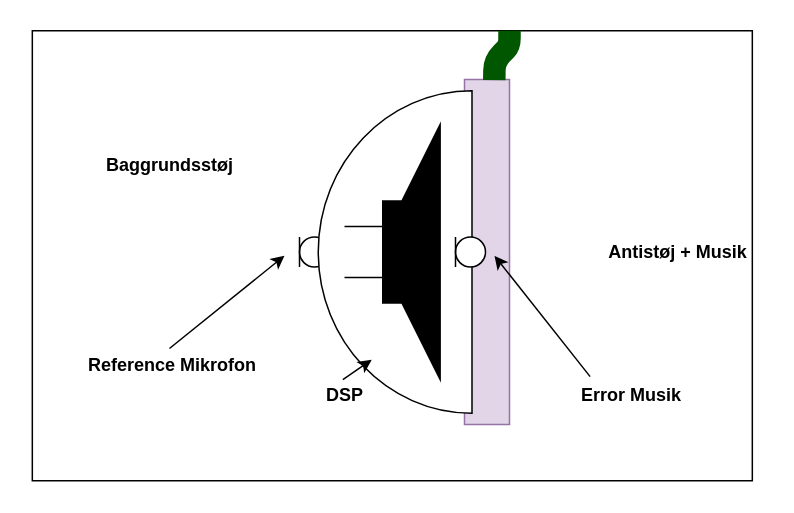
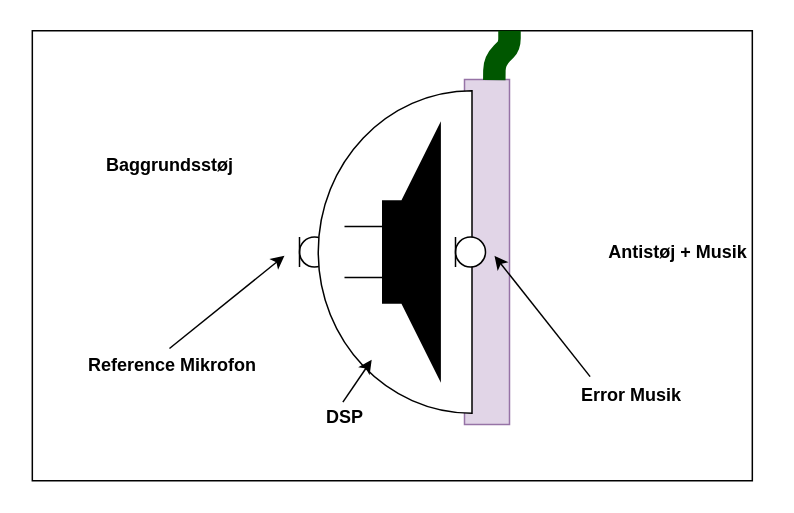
- <mxCell id="16" value="&lt;font color=&quot;#000000&quot;&gt;DSP&lt;/font&gt;" style="text;html=1;align=center;verticalAlign=middle;resizable=0;points=[];autosize=1;strokeColor=none;fillColor=none;fontColor=#FF0000;fontStyle=1" vertex="1" parent="1"><mxGeometry x="209" y="252.5" width="40" height="20" as="geometry" /></mxCell>
+ <mxCell id="16" value="&lt;font color=&quot;#000000&quot;&gt;DSP&lt;/font&gt;" style="text;html=1;align=center;verticalAlign=middle;resizable=0;points=[];autosize=1;strokeColor=none;fillColor=none;fontColor=#FF0000;fontStyle=1" vertex="1" parent="1"><mxGeometry x="209" y="267.5" width="40" height="20" as="geometry" /></mxCell>
